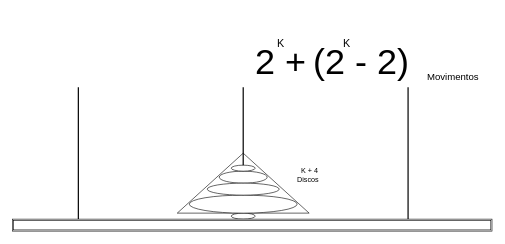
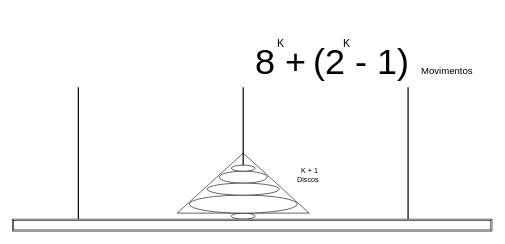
- <mxCell id="17" value="2 +" style="text;html=1;resizable=0;points=[];autosize=1;align=left;verticalAlign=top;spacingTop=-4;fontSize=60;" vertex="1" parent="1"><mxGeometry x="423" y="65" width="100" height="70" as="geometry" /></mxCell>
+ <mxCell id="17" value="8 +" style="text;html=1;resizable=0;points=[];autosize=1;align=left;verticalAlign=top;spacingTop=-4;fontSize=60;" vertex="1" parent="1"><mxGeometry x="423" y="65" width="100" height="70" as="geometry" /></mxCell>
- <mxCell id="13" value="(2 - 2)" style="text;html=1;resizable=0;points=[];autosize=1;align=left;verticalAlign=top;spacingTop=-4;fontSize=60;" vertex="1" parent="1"><mxGeometry x="520" y="65" width="180" height="70" as="geometry" /></mxCell>
+ <mxCell id="13" value="(2 - 1)" style="text;html=1;resizable=0;points=[];autosize=1;align=left;verticalAlign=top;spacingTop=-4;fontSize=60;" vertex="1" parent="1"><mxGeometry x="520" y="65" width="180" height="70" as="geometry" /></mxCell>
- <mxCell id="15" value="&lt;span style=&quot;font-size: 16px&quot;&gt;Movimentos&lt;/span&gt;" style="text;html=1;resizable=0;points=[];autosize=1;align=left;verticalAlign=top;spacingTop=-4;fontSize=60;" vertex="1" parent="1"><mxGeometry x="710" y="75" width="100" height="90" as="geometry" /></mxCell>
+ <mxCell id="15" value="&lt;span style=&quot;font-size: 16px&quot;&gt;Movimentos&lt;/span&gt;" style="text;html=1;resizable=0;points=[];autosize=1;align=left;verticalAlign=top;spacingTop=-4;fontSize=60;" vertex="1" parent="1"><mxGeometry x="700" y="65" width="100" height="90" as="geometry" /></mxCell>
- <mxCell id="12" value="&amp;nbsp; &amp;nbsp;K + 4&lt;br&gt;&amp;nbsp;Discos" style="text;html=1;resizable=0;points=[];autosize=1;align=left;verticalAlign=top;spacingTop=-4;" vertex="1" parent="1"><mxGeometry x="490" y="275" width="50" height="30" as="geometry" /></mxCell>
+ <mxCell id="12" value="&amp;nbsp; &amp;nbsp;K + 1&lt;br&gt;&amp;nbsp;Discos" style="text;html=1;resizable=0;points=[];autosize=1;align=left;verticalAlign=top;spacingTop=-4;" vertex="1" parent="1"><mxGeometry x="490" y="275" width="50" height="30" as="geometry" /></mxCell>
